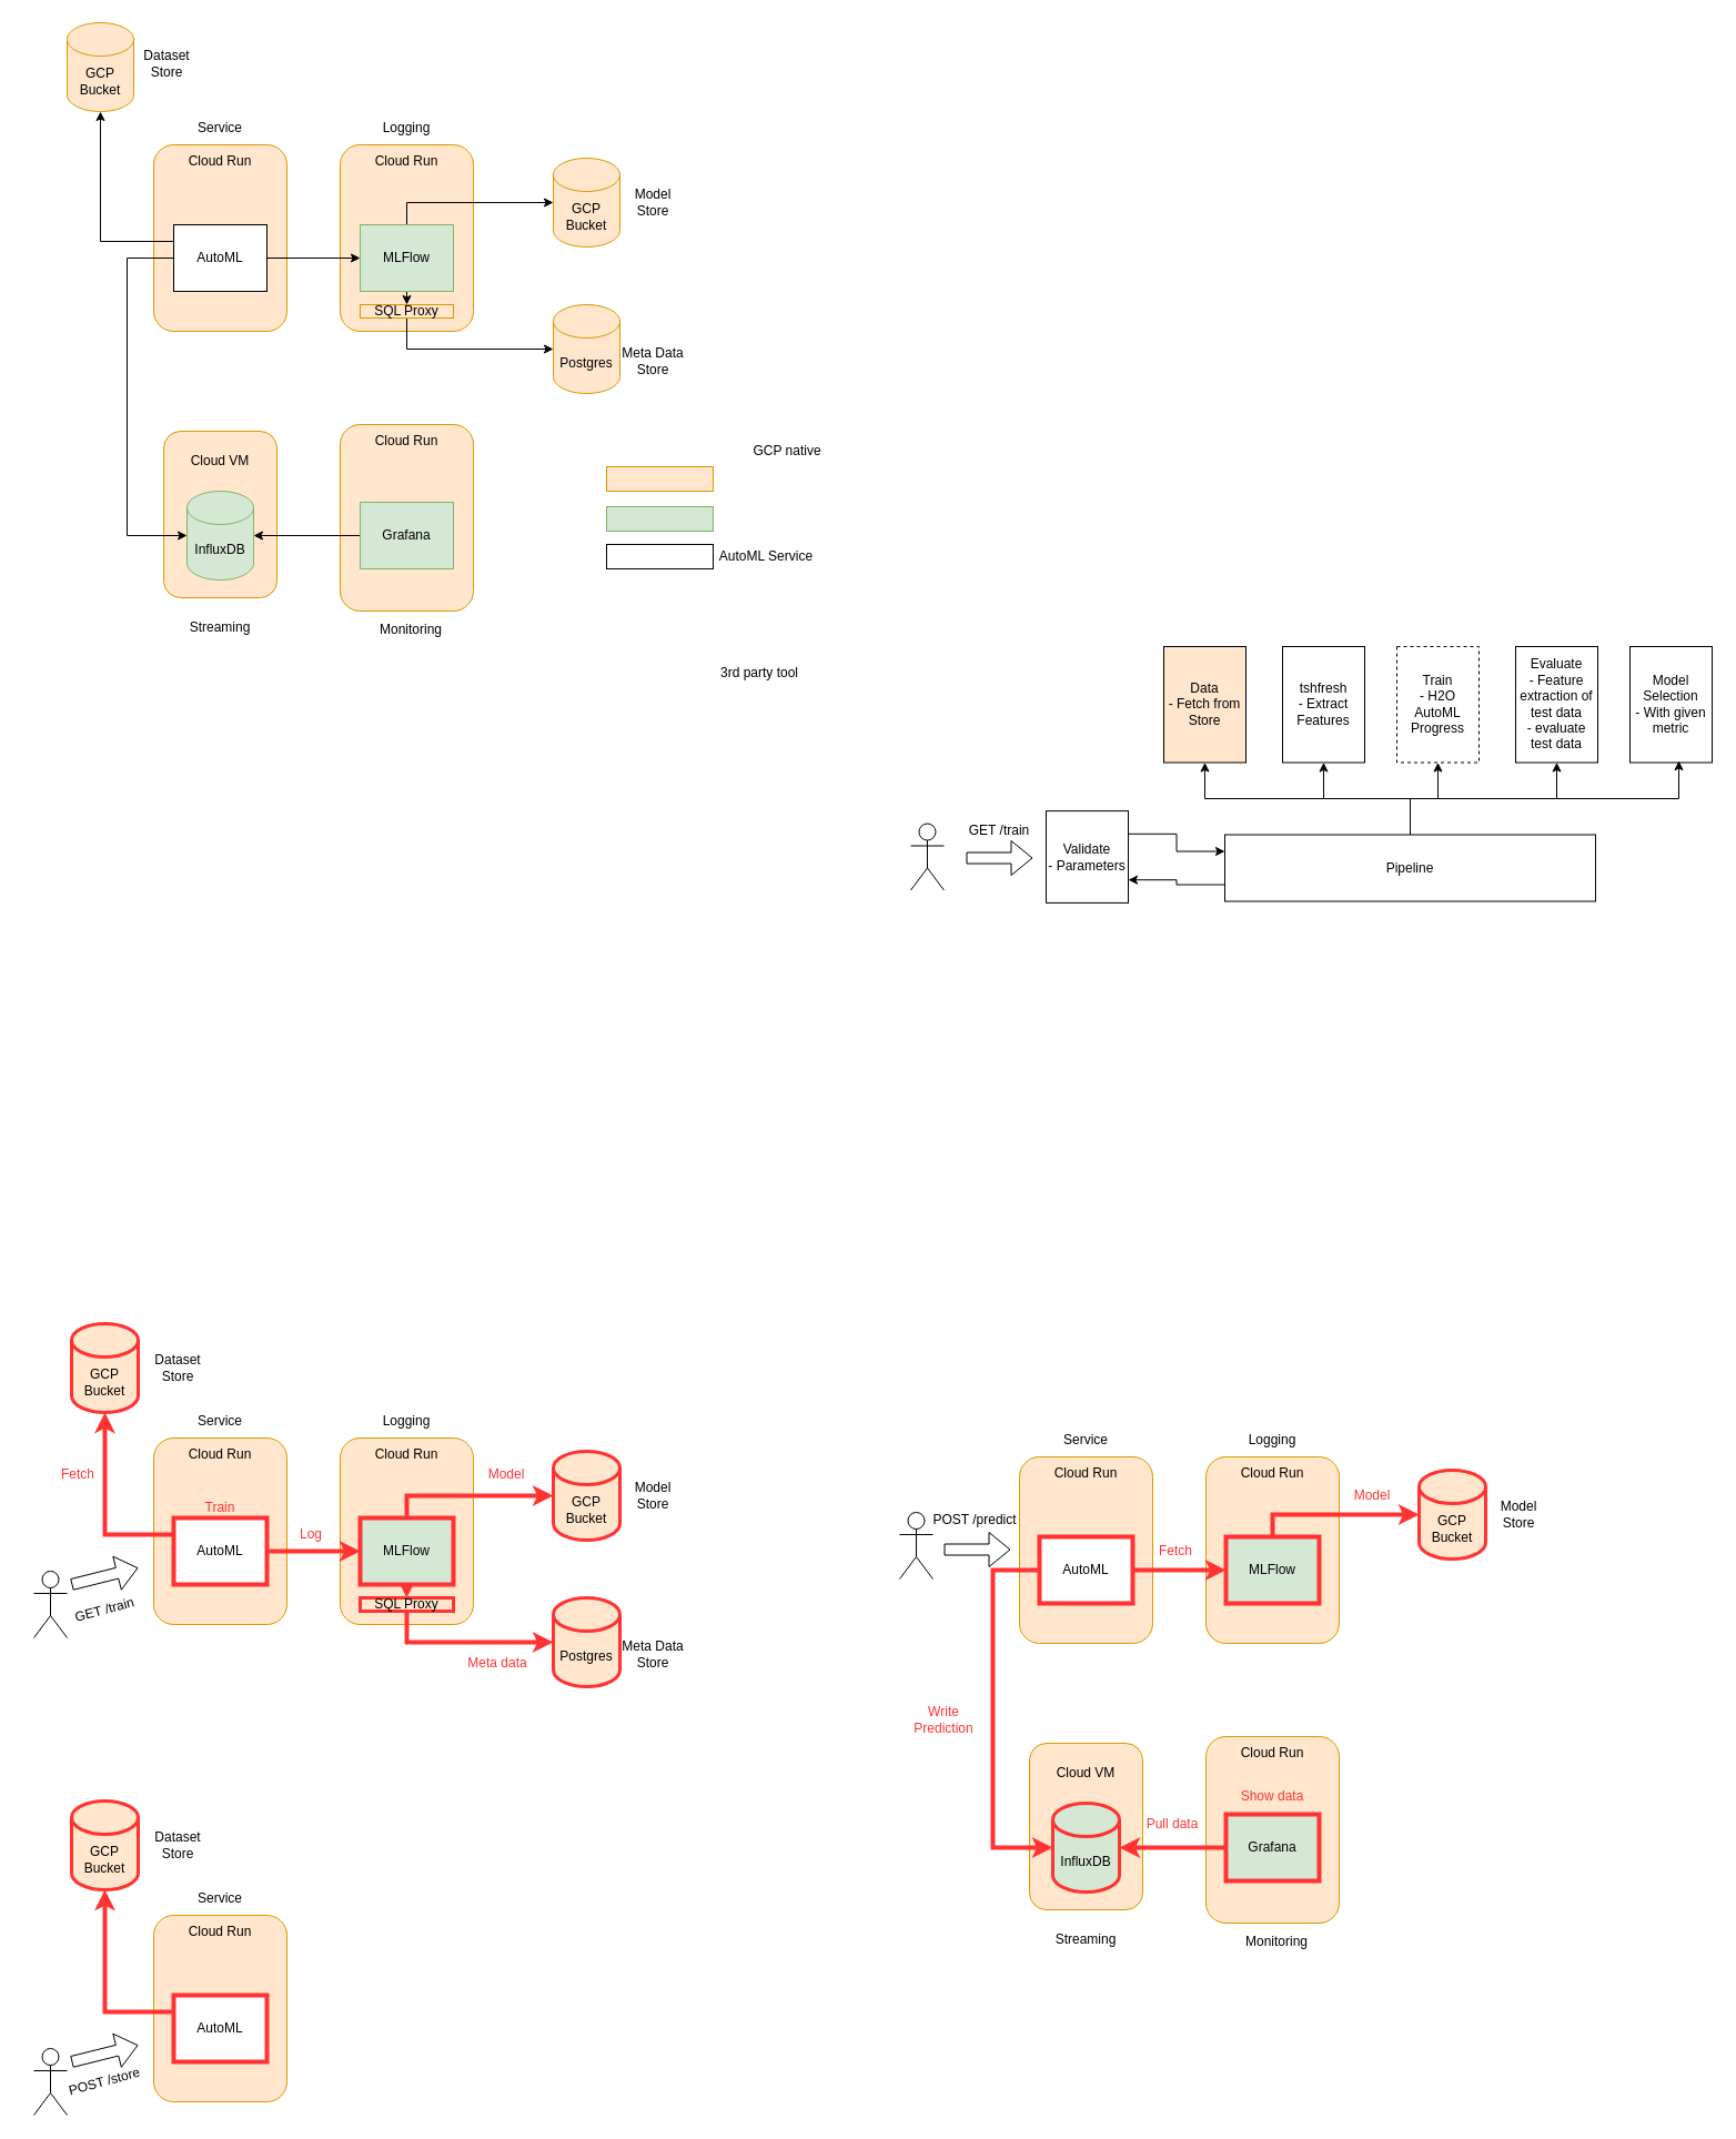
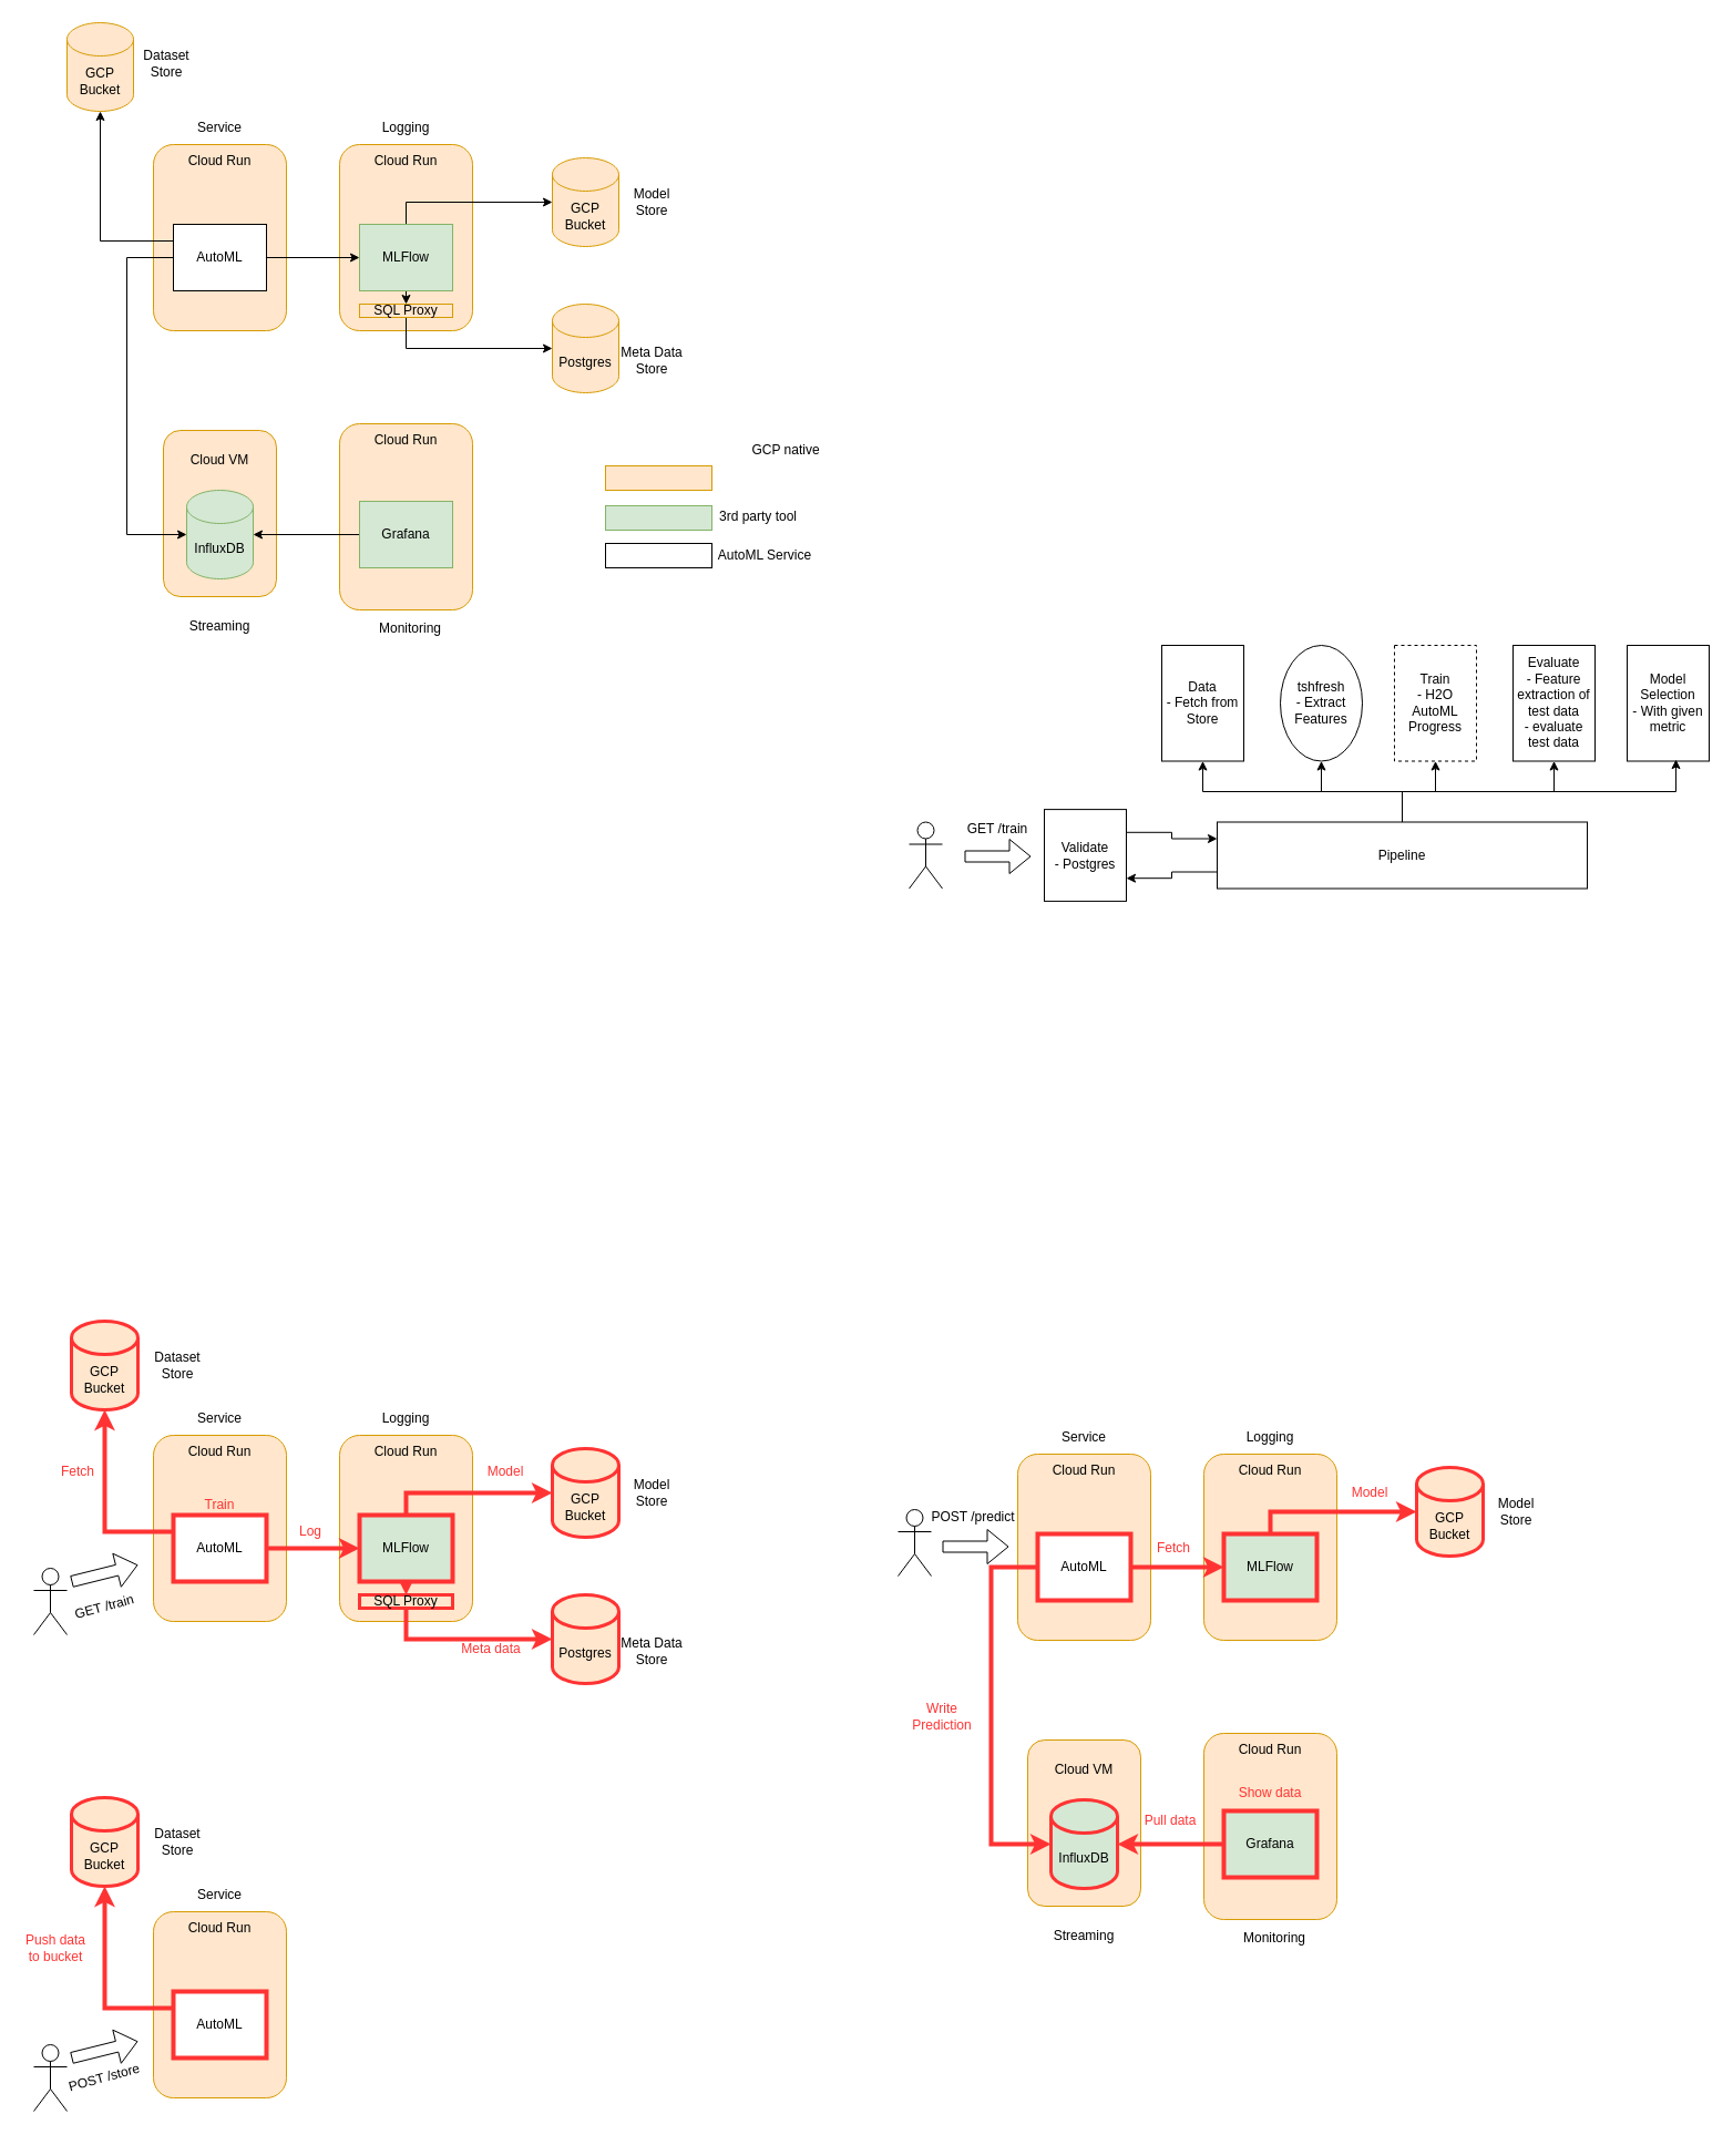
- <mxCell id="29" value="3rd party tool" style="text;html=1;strokeColor=none;fillColor=none;align=center;verticalAlign=middle;whiteSpace=wrap;rounded=0;" parent="1" vertex="1"><mxGeometry x="642" y="591" width="84" height="30" as="geometry" /></mxCell>
+ <mxCell id="29" value="3rd party tool" style="text;html=1;strokeColor=none;fillColor=none;align=center;verticalAlign=middle;whiteSpace=wrap;rounded=0;" parent="1" vertex="1"><mxGeometry x="642" y="451" width="84" height="30" as="geometry" /></mxCell>
- <mxCell id="66" value="Data&lt;br&gt;- Fetch from Store" style="rounded=0;whiteSpace=wrap;html=1;strokeWidth=1;fillColor=#ffe6cc;" parent="1" vertex="1"><mxGeometry x="1048" y="582" width="74" height="104.5" as="geometry" /></mxCell>
+ <mxCell id="66" value="Data&lt;br&gt;- Fetch from Store" style="rounded=0;whiteSpace=wrap;html=1;strokeWidth=1;" parent="1" vertex="1"><mxGeometry x="1048" y="582" width="74" height="104.5" as="geometry" /></mxCell>
- <mxCell id="67" value="tshfresh&lt;br&gt;- Extract Features" style="rounded=0;whiteSpace=wrap;html=1;strokeWidth=1;" parent="1" vertex="1"><mxGeometry x="1155" y="582" width="74" height="104.5" as="geometry" /></mxCell>
+ <mxCell id="67" value="tshfresh&lt;br&gt;- Extract Features" style="ellipse;whiteSpace=wrap;html=1;strokeWidth=1;" parent="1" vertex="1"><mxGeometry x="1155" y="582" width="74" height="104.5" as="geometry" /></mxCell>
- <mxCell id="62" value="Validate&lt;br&gt;- Parameters" style="rounded=0;whiteSpace=wrap;html=1;strokeWidth=1;" parent="1" vertex="1"><mxGeometry x="942" y="730.1" width="74" height="82.8" as="geometry" /></mxCell>
+ <mxCell id="62" value="Validate&lt;br&gt;- Postgres" style="rounded=0;whiteSpace=wrap;html=1;strokeWidth=1;" parent="1" vertex="1"><mxGeometry x="942" y="730.1" width="74" height="82.8" as="geometry" /></mxCell>
- <mxCell id="77" value="Pipeline" style="rounded=0;whiteSpace=wrap;html=1;strokeWidth=1;" parent="1" vertex="1"><mxGeometry x="1103" y="751.5" width="334" height="60" as="geometry" /></mxCell>
+ <mxCell id="77" value="Pipeline" style="rounded=0;whiteSpace=wrap;html=1;strokeWidth=1;" parent="1" vertex="1"><mxGeometry x="1098" y="741.5" width="334" height="60" as="geometry" /></mxCell>
- <mxCell id="59" value="Meta data" style="text;html=1;strokeColor=none;fillColor=none;align=center;verticalAlign=middle;whiteSpace=wrap;rounded=0;strokeWidth=4;fontColor=#FF3333;" parent="1" vertex="1"><mxGeometry x="418" y="1483" width="60" height="30" as="geometry" /></mxCell>
+ <mxCell id="59" value="Meta data" style="text;html=1;strokeColor=none;fillColor=none;align=center;verticalAlign=middle;whiteSpace=wrap;rounded=0;strokeWidth=4;fontColor=#FF3333;" parent="1" vertex="1"><mxGeometry x="413" y="1473" width="60" height="30" as="geometry" /></mxCell>
+ <mxCell id="92" value="Push data to bucket" style="text;html=1;strokeColor=none;fillColor=none;align=center;verticalAlign=middle;whiteSpace=wrap;rounded=0;strokeWidth=4;fontColor=#FF3333;" parent="1" vertex="1"><mxGeometry x="20" y="1743" width="60" height="30" as="geometry" /></mxCell>
